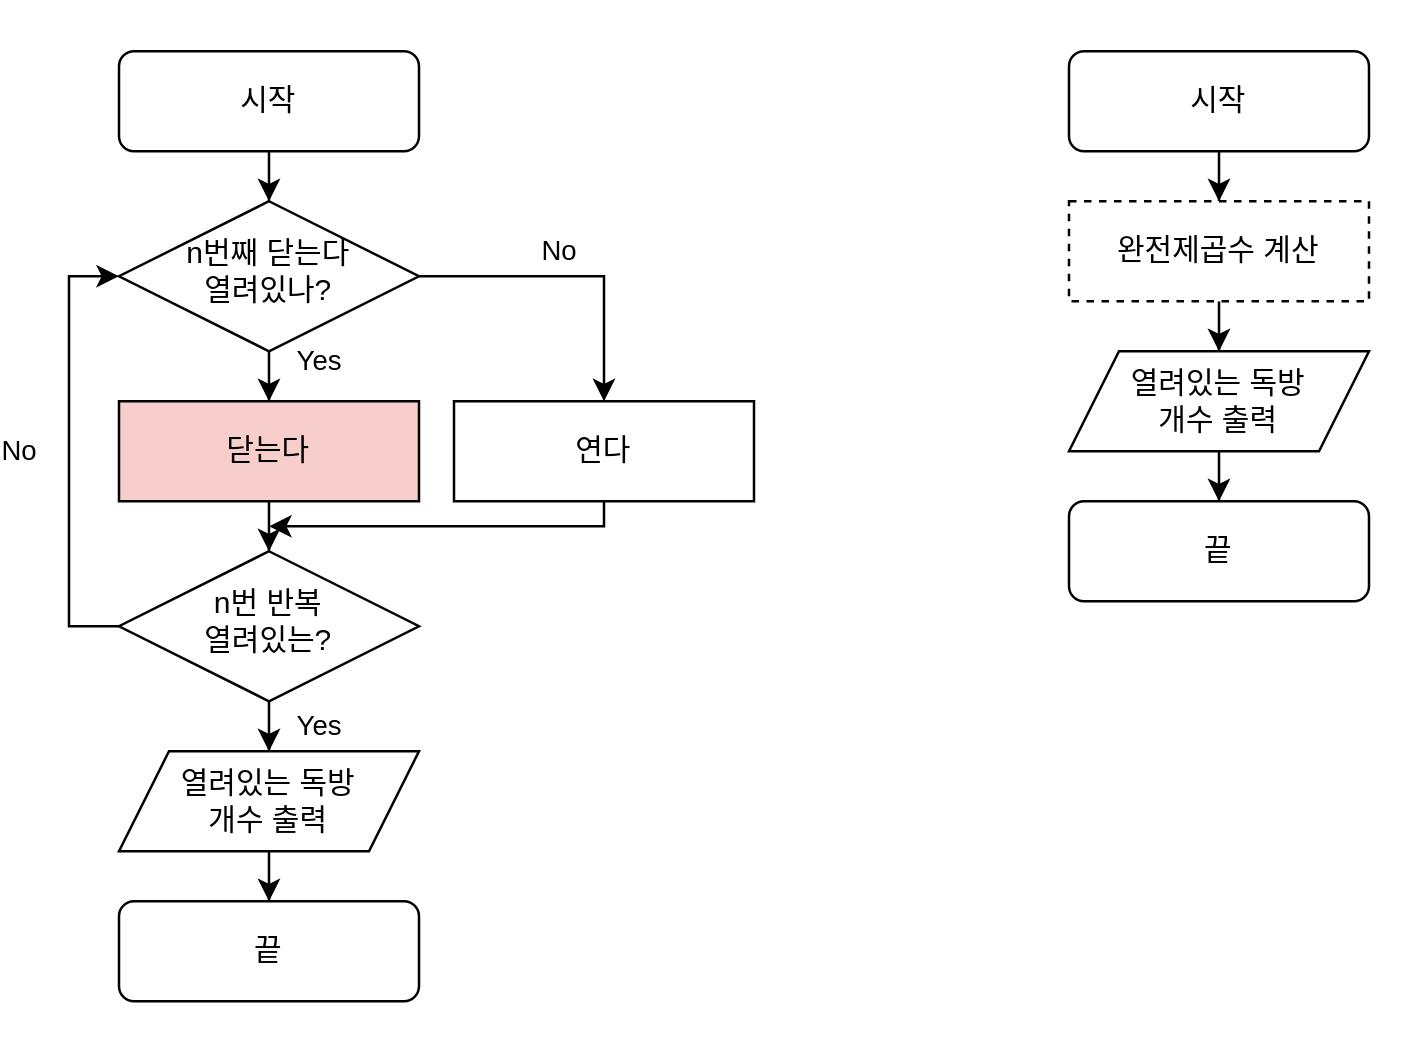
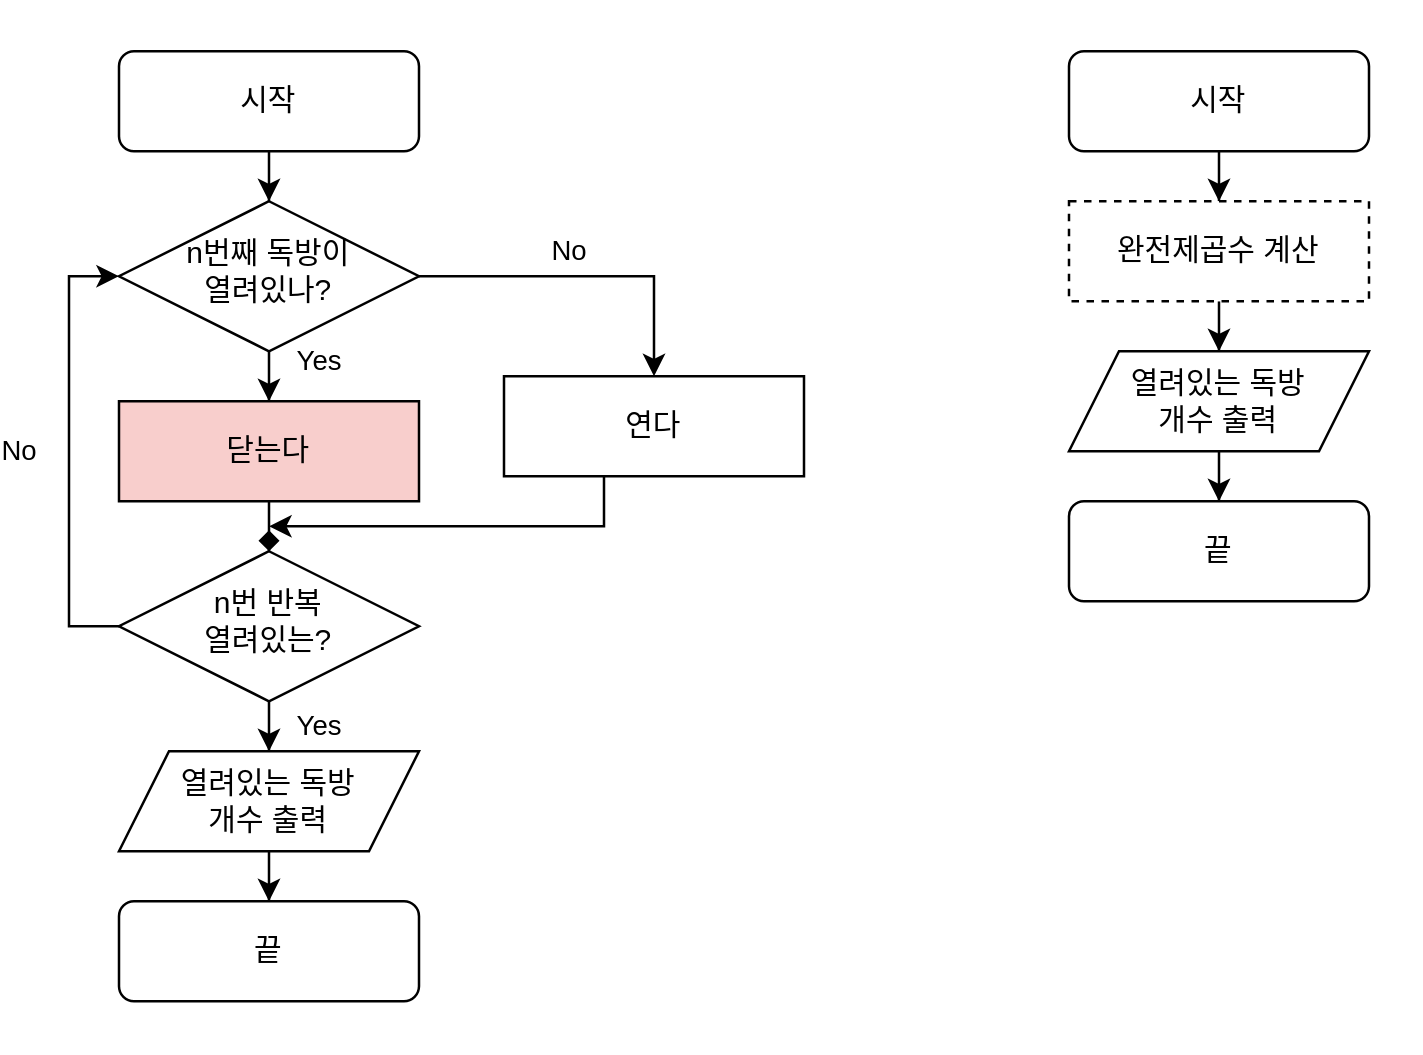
- <mxCell id="6" value="n번째 닫는다&lt;div&gt;열려있나?&lt;/div&gt;" style="rhombus;whiteSpace=wrap;html=1;shadow=0;fontFamily=Helvetica;fontSize=12;align=center;strokeWidth=1;spacing=6;spacingTop=-4;" parent="1" vertex="1"><mxGeometry x="40" y="80" width="120" height="60" as="geometry" /></mxCell>
+ <mxCell id="6" value="n번째 독방이&lt;div&gt;열려있나?&lt;/div&gt;" style="rhombus;whiteSpace=wrap;html=1;shadow=0;fontFamily=Helvetica;fontSize=12;align=center;strokeWidth=1;spacing=6;spacingTop=-4;" parent="1" vertex="1"><mxGeometry x="40" y="80" width="120" height="60" as="geometry" /></mxCell>
- <mxCell id="11" value="연다" style="rounded=0;whiteSpace=wrap;html=1;" vertex="1" parent="1"><mxGeometry x="174" y="160" width="120" height="40" as="geometry" /></mxCell>
+ <mxCell id="11" value="연다" style="rounded=0;whiteSpace=wrap;html=1;" vertex="1" parent="1"><mxGeometry x="194" y="150" width="120" height="40" as="geometry" /></mxCell>
- <mxCell id="8" value="" style="edgeStyle=orthogonalEdgeStyle;rounded=0;orthogonalLoop=1;jettySize=auto;html=1;" edge="1" parent="1" source="9" target="14"><mxGeometry relative="1" as="geometry" /></mxCell>
+ <mxCell id="8" value="" style="edgeStyle=orthogonalEdgeStyle;rounded=0;orthogonalLoop=1;jettySize=auto;html=1;endArrow=diamond;" edge="1" parent="1" source="9" target="14"><mxGeometry relative="1" as="geometry" /></mxCell>
